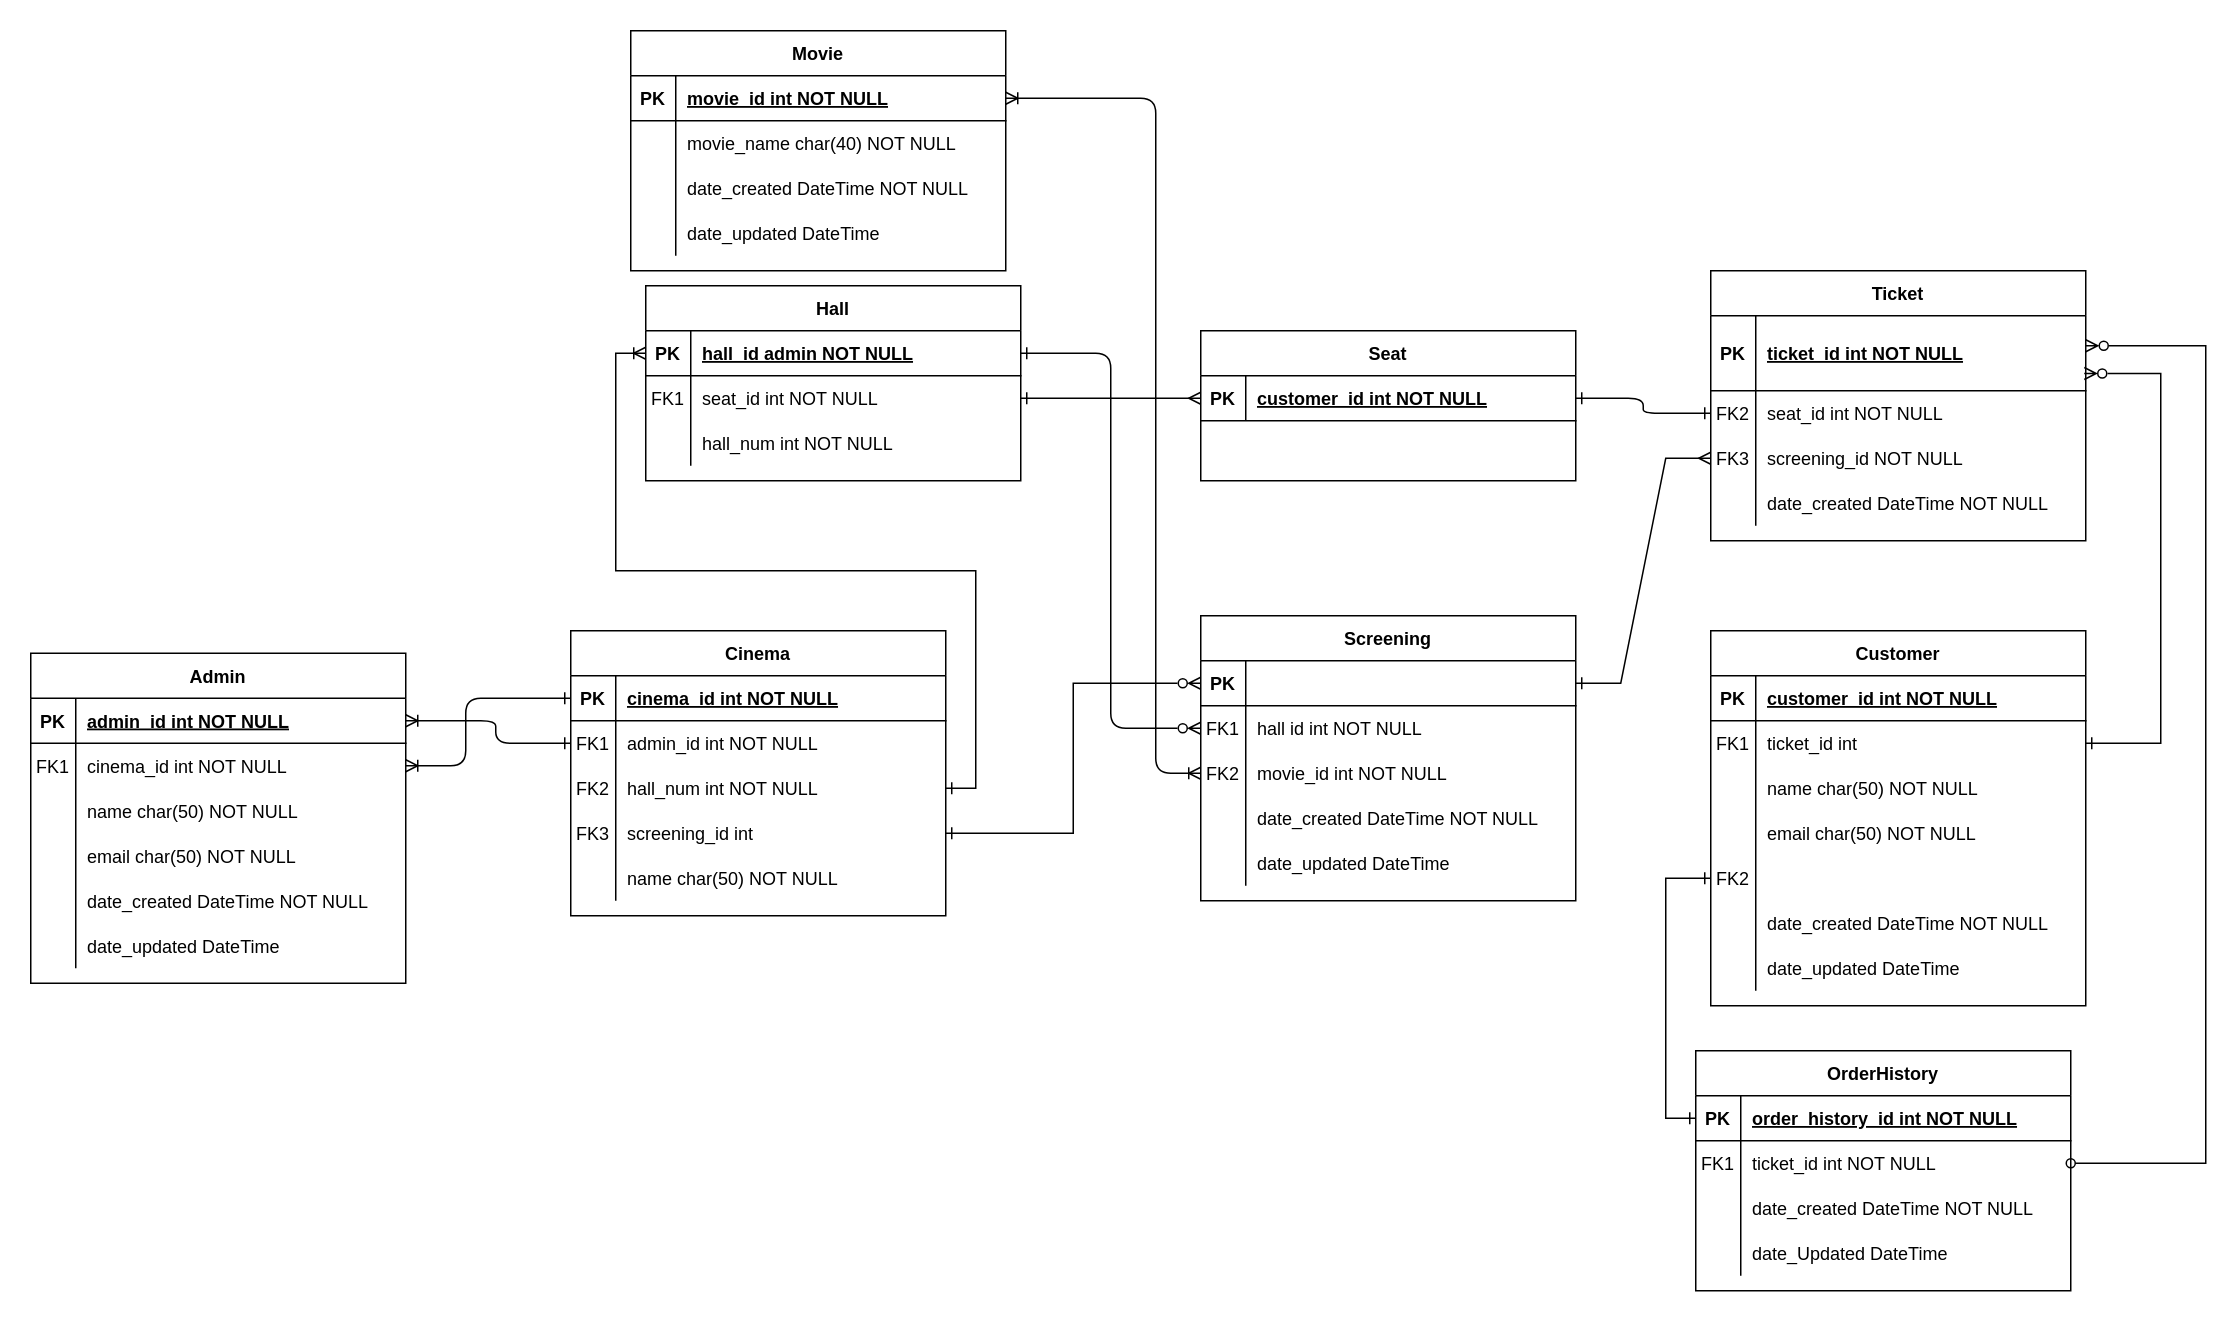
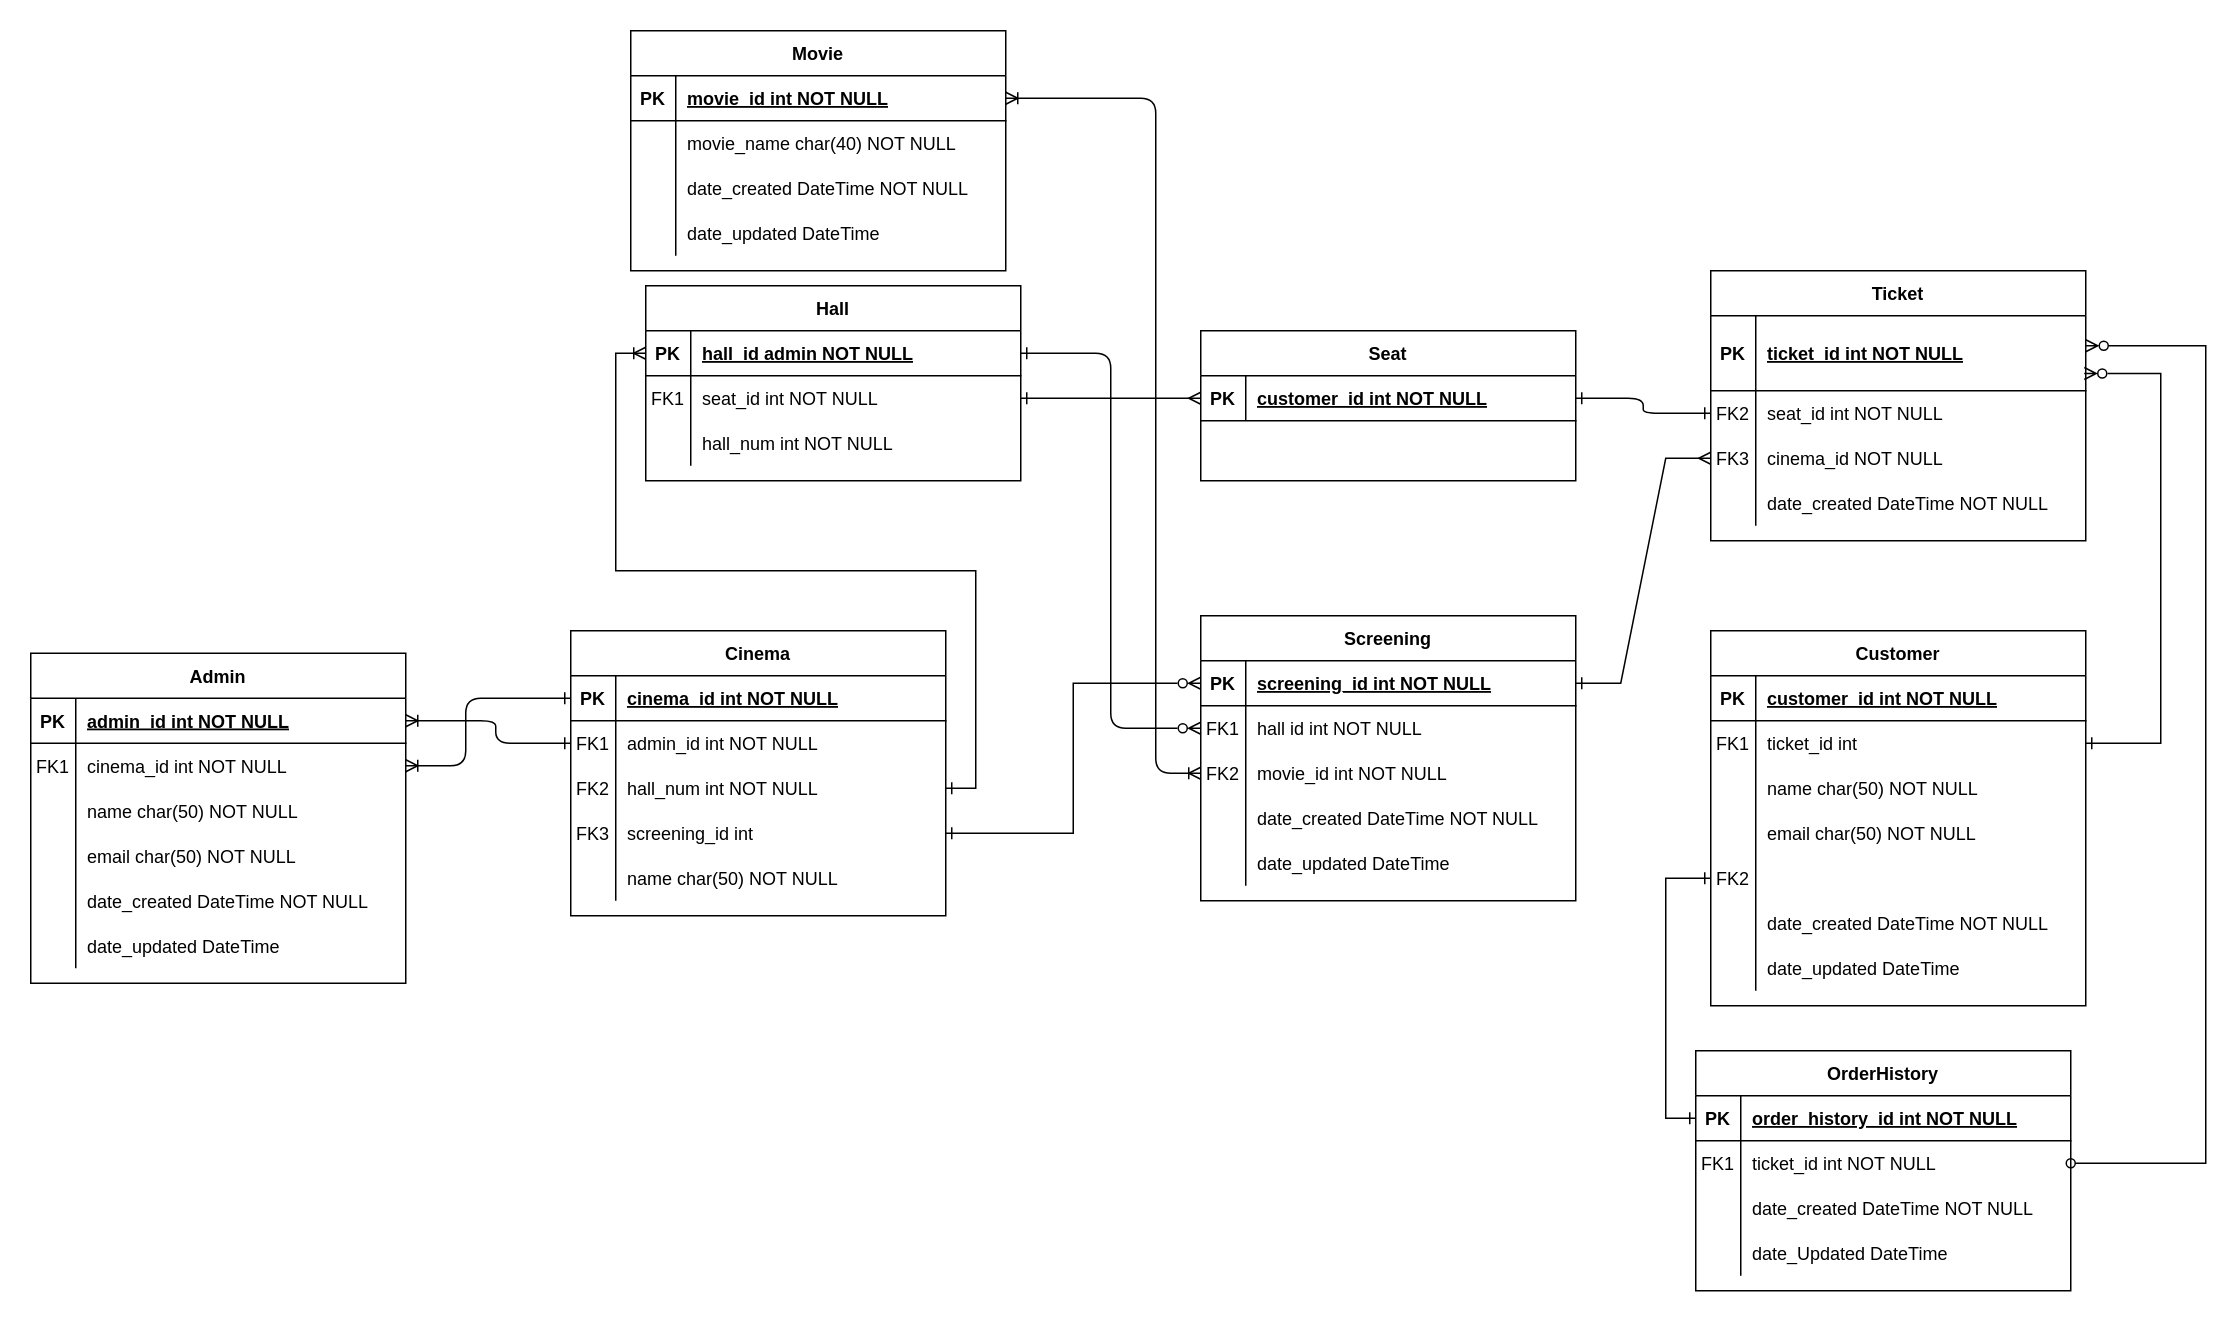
- <mxCell id="11" value="screening_id NOT NULL" style="shape=partialRectangle;overflow=hidden;connectable=0;fillColor=none;top=0;left=0;bottom=0;right=0;align=left;spacingLeft=6;" parent="9" vertex="1"><mxGeometry x="30" width="220" height="30" as="geometry"><mxRectangle width="220" height="30" as="alternateBounds" /></mxGeometry></mxCell>
+ <mxCell id="11" value="cinema_id NOT NULL" style="shape=partialRectangle;overflow=hidden;connectable=0;fillColor=none;top=0;left=0;bottom=0;right=0;align=left;spacingLeft=6;" parent="9" vertex="1"><mxGeometry x="30" width="220" height="30" as="geometry"><mxRectangle width="220" height="30" as="alternateBounds" /></mxGeometry></mxCell>
+ <mxCell id="86" value="screening_id int NOT NULL " style="shape=partialRectangle;overflow=hidden;connectable=0;fillColor=none;top=0;left=0;bottom=0;right=0;align=left;spacingLeft=6;fontStyle=5;" parent="84" vertex="1"><mxGeometry x="30" width="220" height="30" as="geometry"><mxRectangle width="220" height="30" as="alternateBounds" /></mxGeometry></mxCell>
